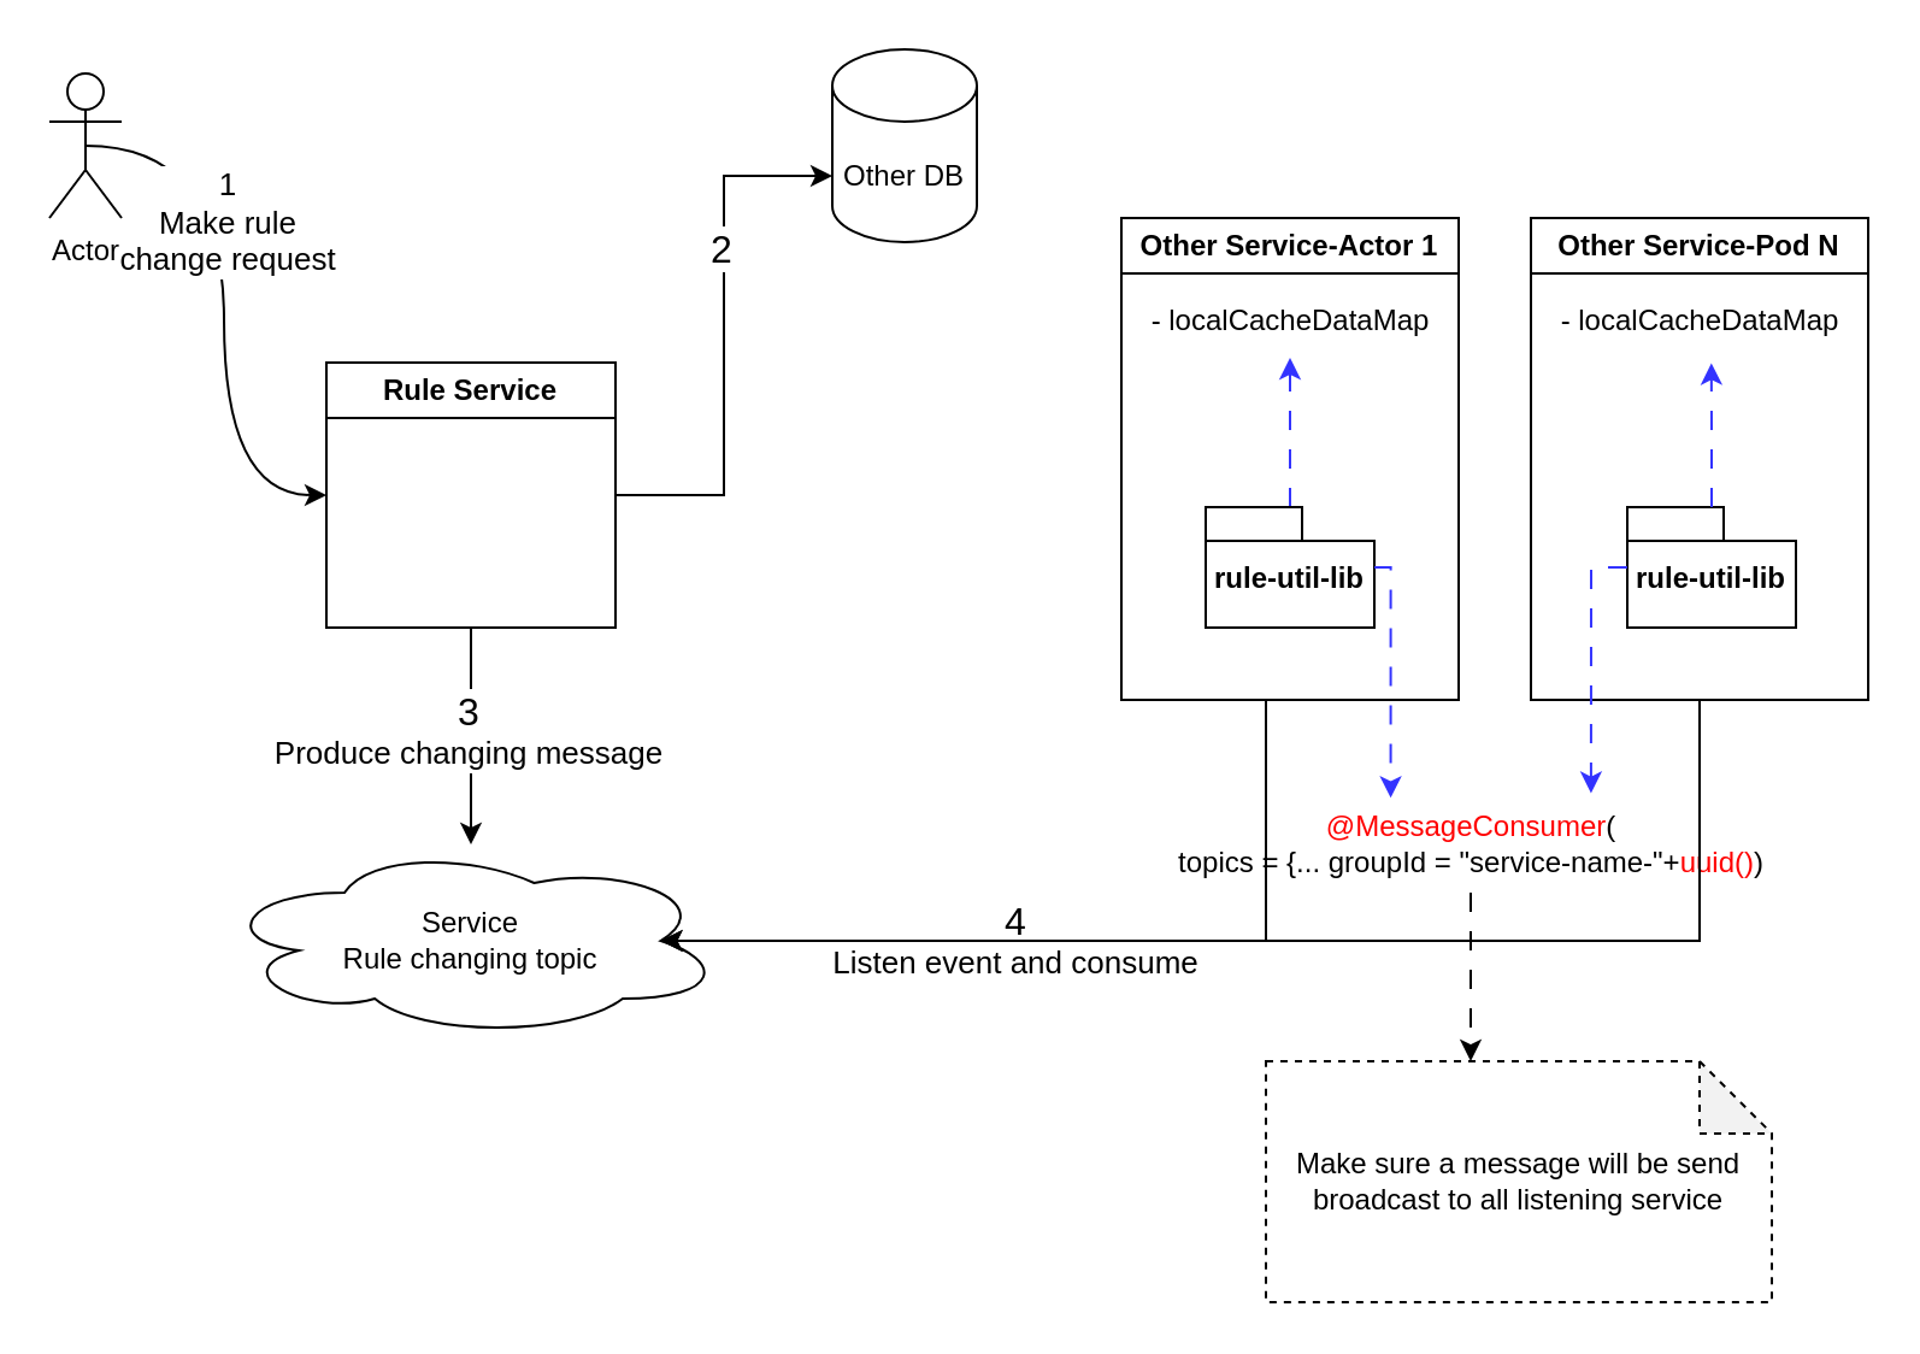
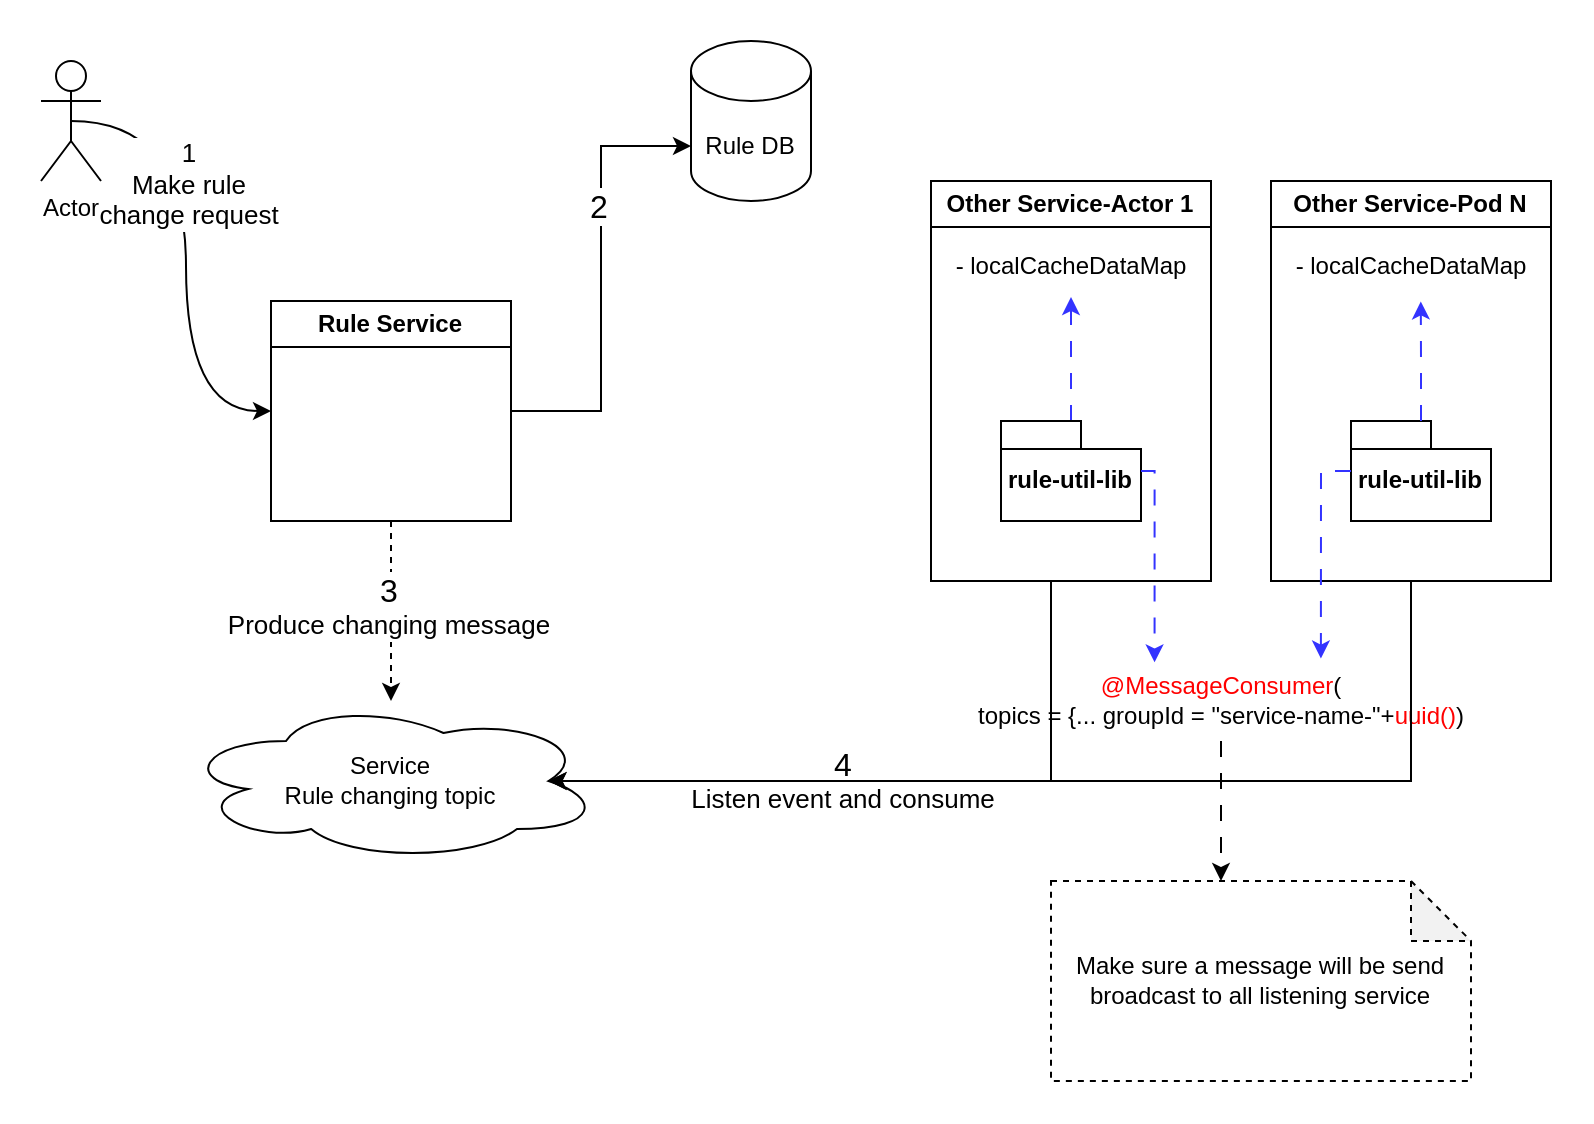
- <mxCell id="8" value="Other DB" style="shape=cylinder3;whiteSpace=wrap;html=1;boundedLbl=1;backgroundOutline=1;size=15;" vertex="1" parent="1"><mxGeometry x="345" y="20" width="60" height="80" as="geometry" /></mxCell>
+ <mxCell id="8" value="Rule DB" style="shape=cylinder3;whiteSpace=wrap;html=1;boundedLbl=1;backgroundOutline=1;size=15;" vertex="1" parent="1"><mxGeometry x="345" y="20" width="60" height="80" as="geometry" /></mxCell>
- <mxCell id="5" style="edgeStyle=orthogonalEdgeStyle;rounded=0;orthogonalLoop=1;jettySize=auto;html=1;exitX=0.5;exitY=1;exitDx=0;exitDy=0;" edge="1" parent="1" source="7" target="11"><mxGeometry relative="1" as="geometry" /></mxCell>
+ <mxCell id="5" style="edgeStyle=orthogonalEdgeStyle;rounded=0;orthogonalLoop=1;jettySize=auto;html=1;exitX=0.5;exitY=1;exitDx=0;exitDy=0;dashed=1;" edge="1" parent="1" source="7" target="11"><mxGeometry relative="1" as="geometry" /></mxCell>
